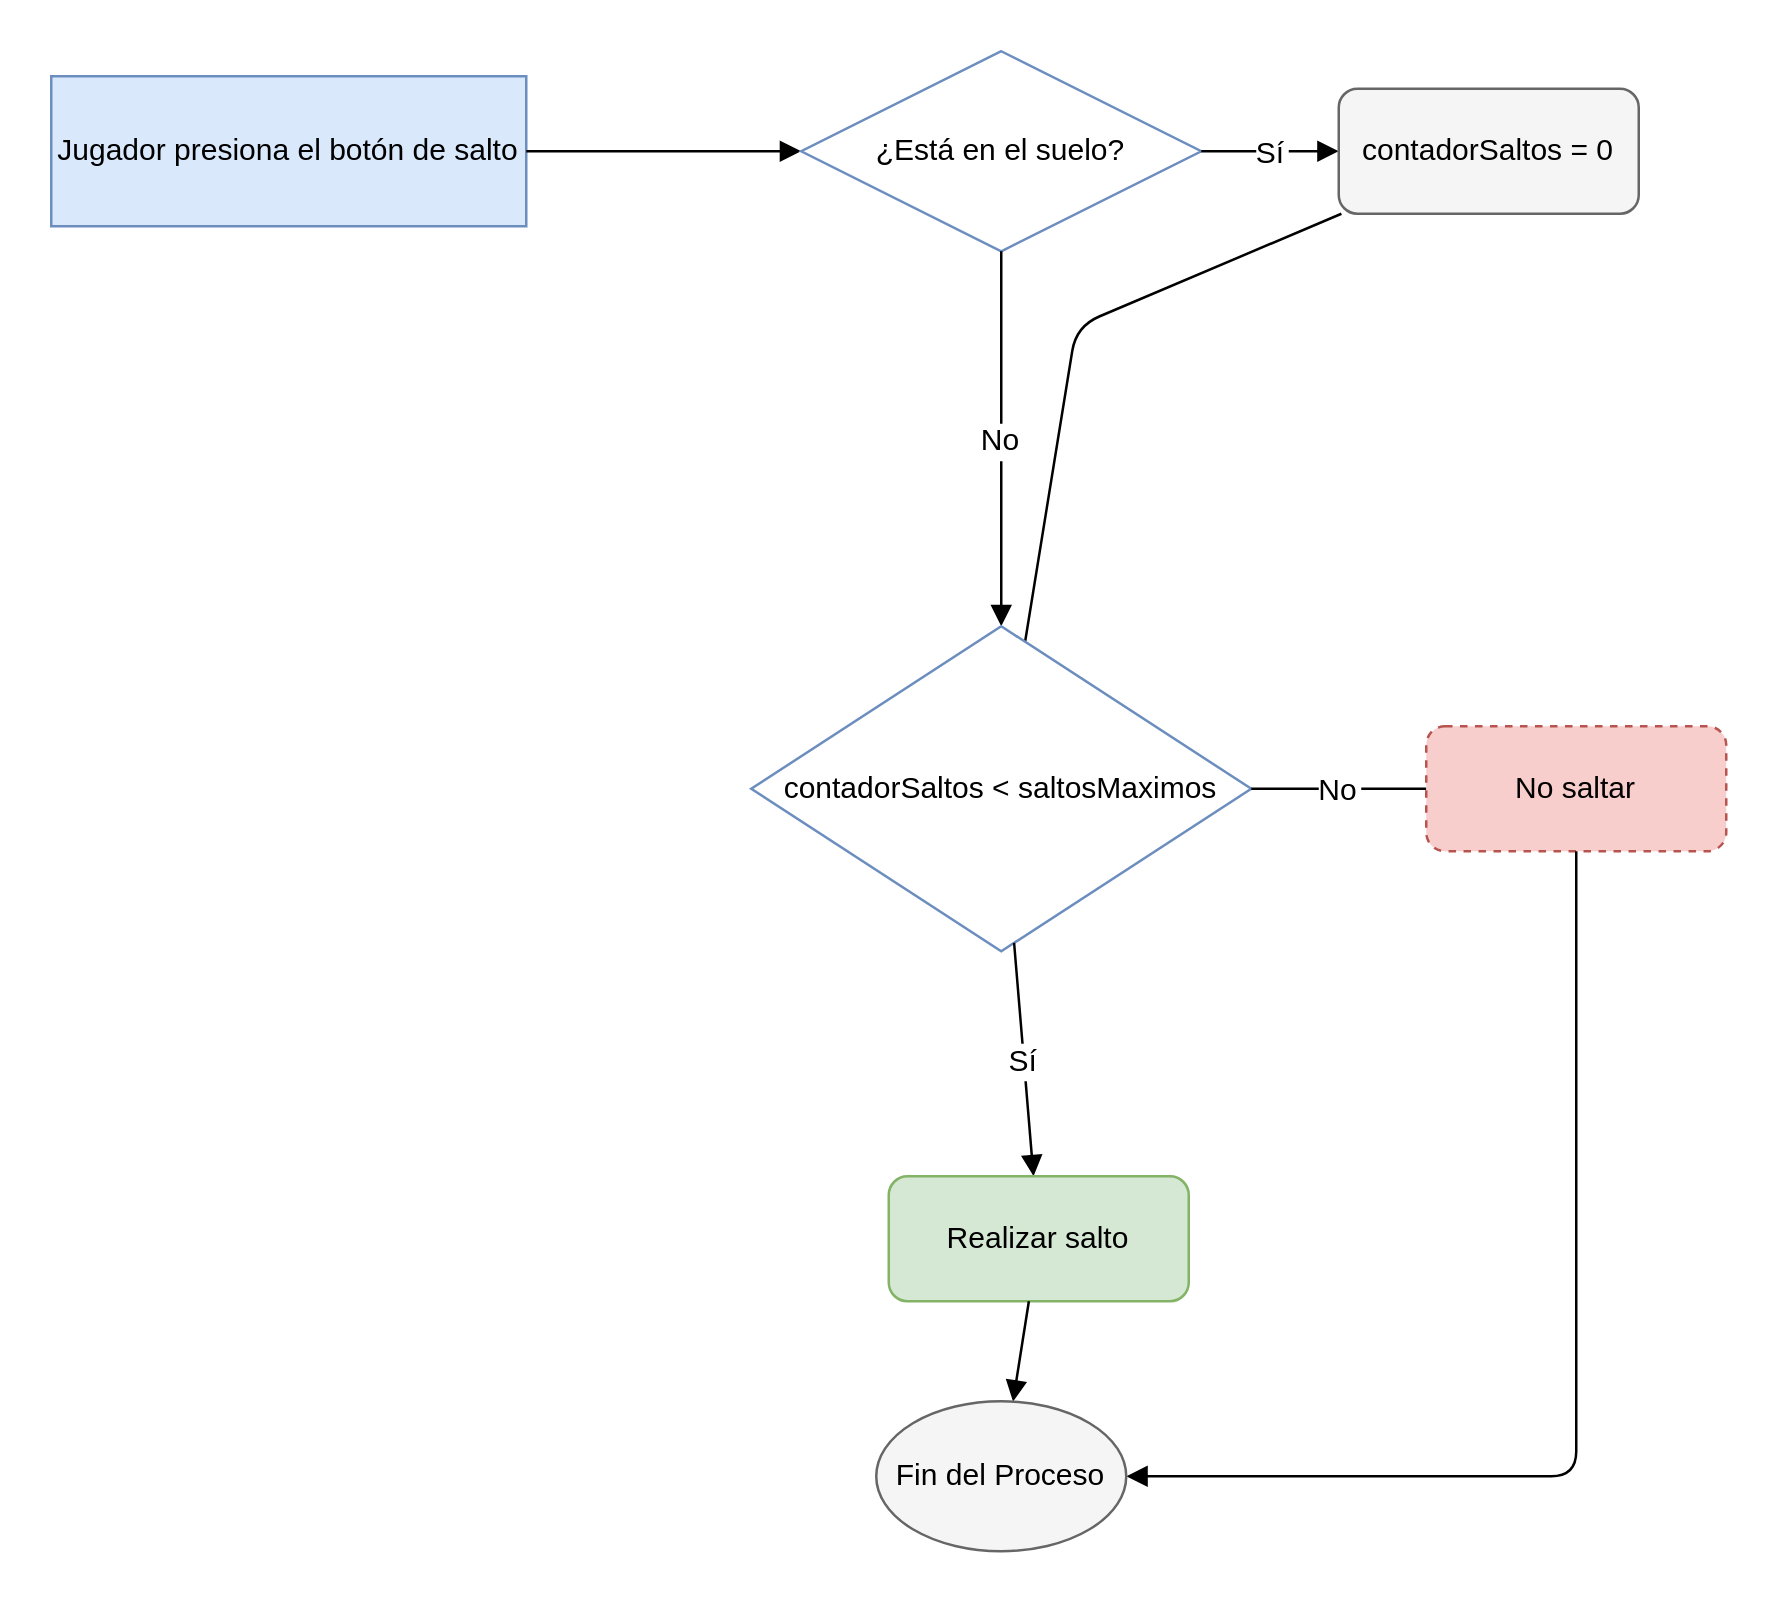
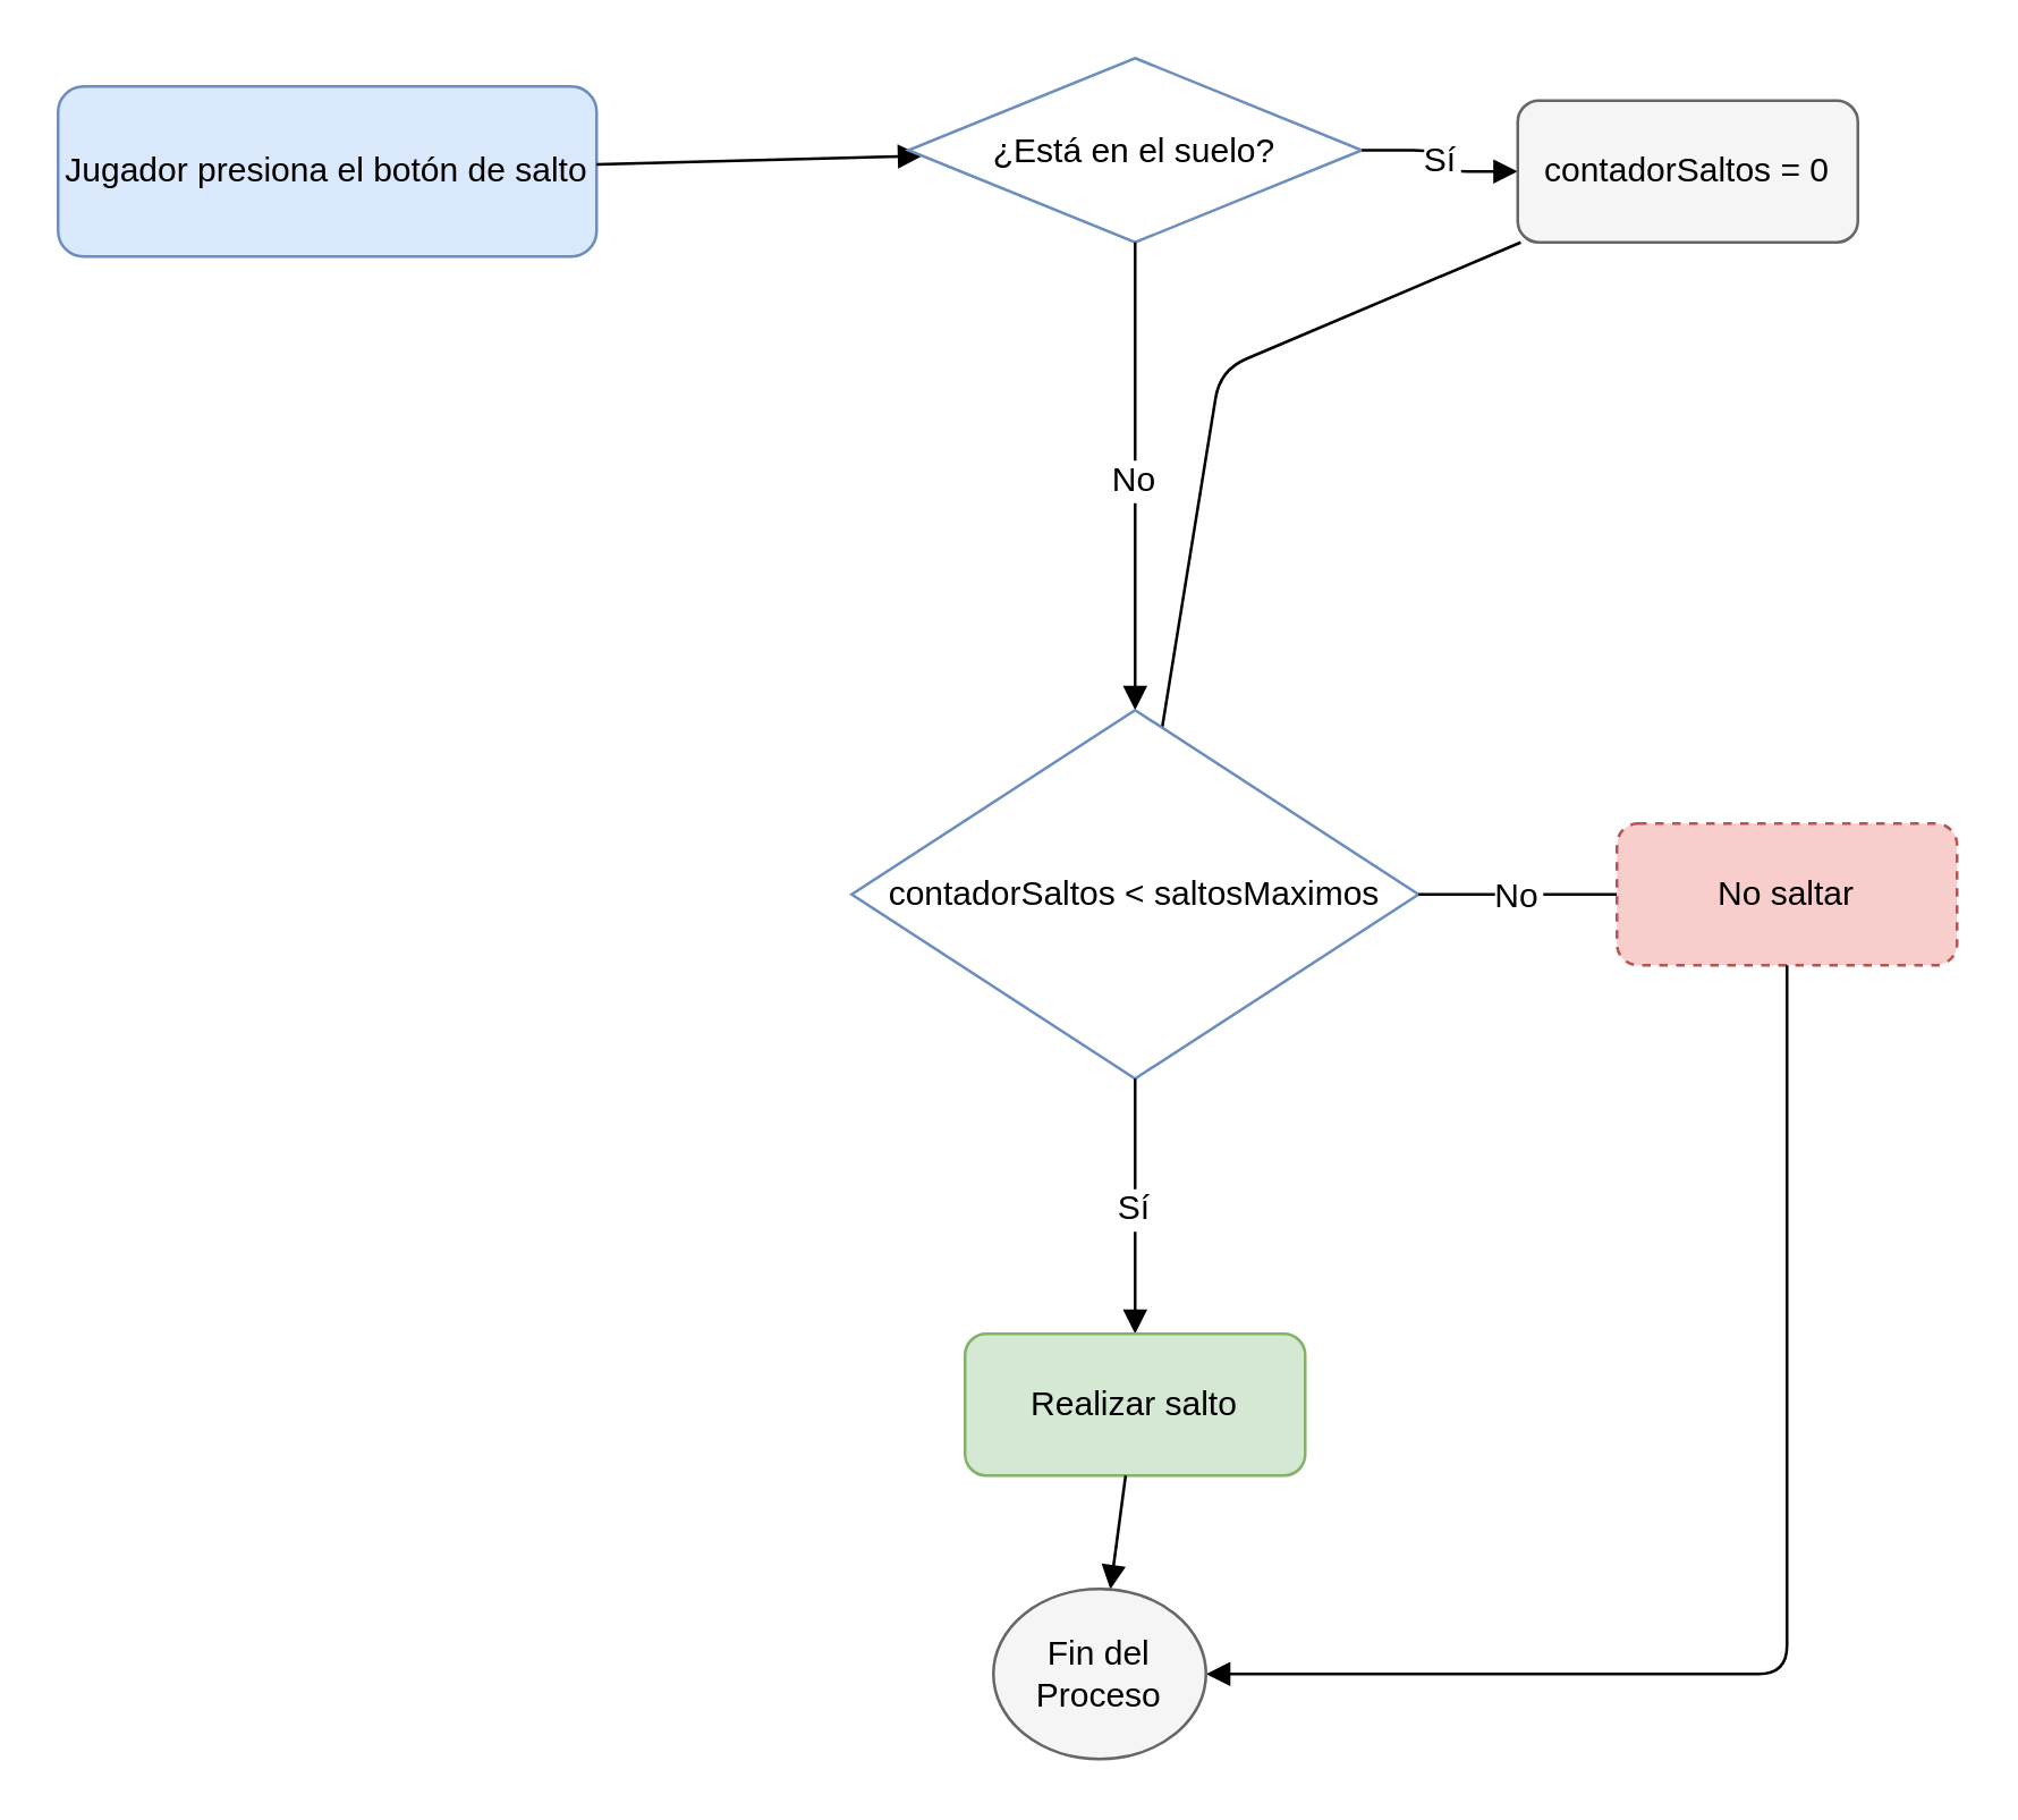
- <mxCell id="2" value="Jugador presiona el botón de salto" style="whiteSpace=wrap;html=1;align=center;verticalAlign=middle;fillColor=#dae8fc;strokeColor=#6c8ebf;rounded=0;" parent="1" vertex="1"><mxGeometry x="20" y="30" width="190" height="60" as="geometry" /></mxCell>
+ <mxCell id="2" value="Jugador presiona el botón de salto" style="rounded=1;whiteSpace=wrap;html=1;align=center;verticalAlign=middle;fillColor=#dae8fc;strokeColor=#6c8ebf;" parent="1" vertex="1"><mxGeometry x="20" y="30" width="190" height="60" as="geometry" /></mxCell>
- <mxCell id="4" value="¿Está en el suelo?" style="rhombus;whiteSpace=wrap;html=1;align=center;verticalAlign=middle;strokeColor=#6c8ebf;fillColor=#ffffff;" parent="1" vertex="1"><mxGeometry x="320" y="20" width="160" height="80" as="geometry" /></mxCell>
+ <mxCell id="4" value="¿Está en el suelo?" style="rhombus;whiteSpace=wrap;html=1;align=center;verticalAlign=middle;strokeColor=#6c8ebf;fillColor=#ffffff;" parent="1" vertex="1"><mxGeometry x="320" y="20" width="160" height="65" as="geometry" /></mxCell>
- <mxCell id="12" value="Realizar salto" style="rounded=1;whiteSpace=wrap;html=1;align=center;verticalAlign=middle;fillColor=#d5e8d4;strokeColor=#82b366;" parent="1" vertex="1"><mxGeometry x="355" y="470" width="120" height="50" as="geometry" /></mxCell>
+ <mxCell id="12" value="Realizar salto" style="rounded=1;whiteSpace=wrap;html=1;align=center;verticalAlign=middle;fillColor=#d5e8d4;strokeColor=#82b366;" parent="1" vertex="1"><mxGeometry x="340" y="470" width="120" height="50" as="geometry" /></mxCell>
- <mxCell id="16" value="Fin del Proceso" style="ellipse;whiteSpace=wrap;html=1;align=center;verticalAlign=middle;fillColor=#f5f5f5;strokeColor=#666666;" parent="1" vertex="1"><mxGeometry x="350" y="560" width="100" height="60" as="geometry" /></mxCell>
+ <mxCell id="16" value="Fin del Proceso" style="ellipse;whiteSpace=wrap;html=1;align=center;verticalAlign=middle;fillColor=#f5f5f5;strokeColor=#666666;" parent="1" vertex="1"><mxGeometry x="350" y="560" width="75" height="60" as="geometry" /></mxCell>
